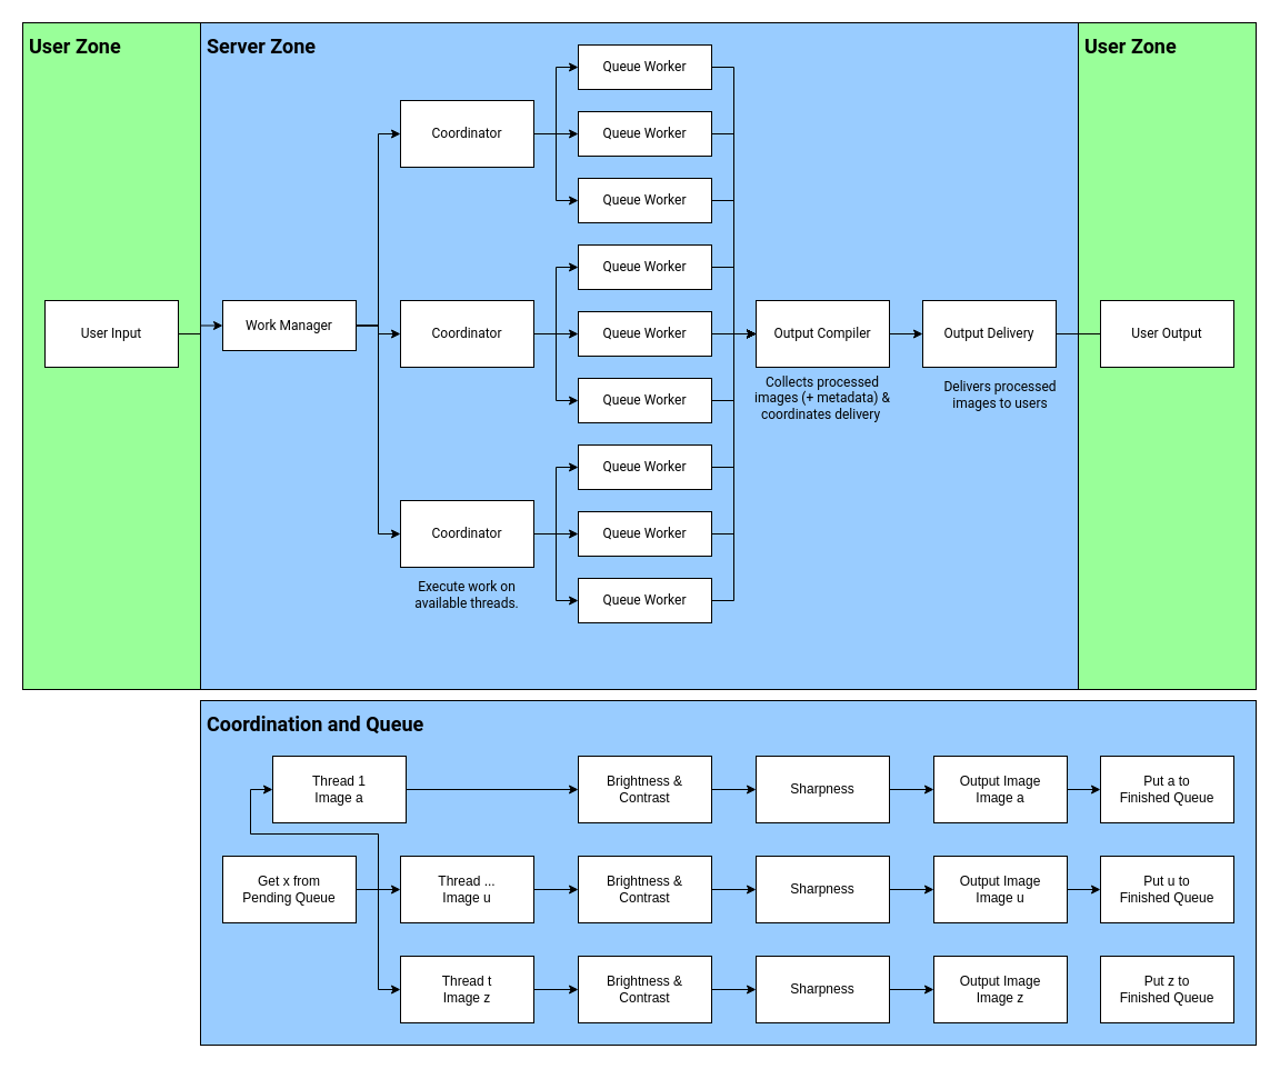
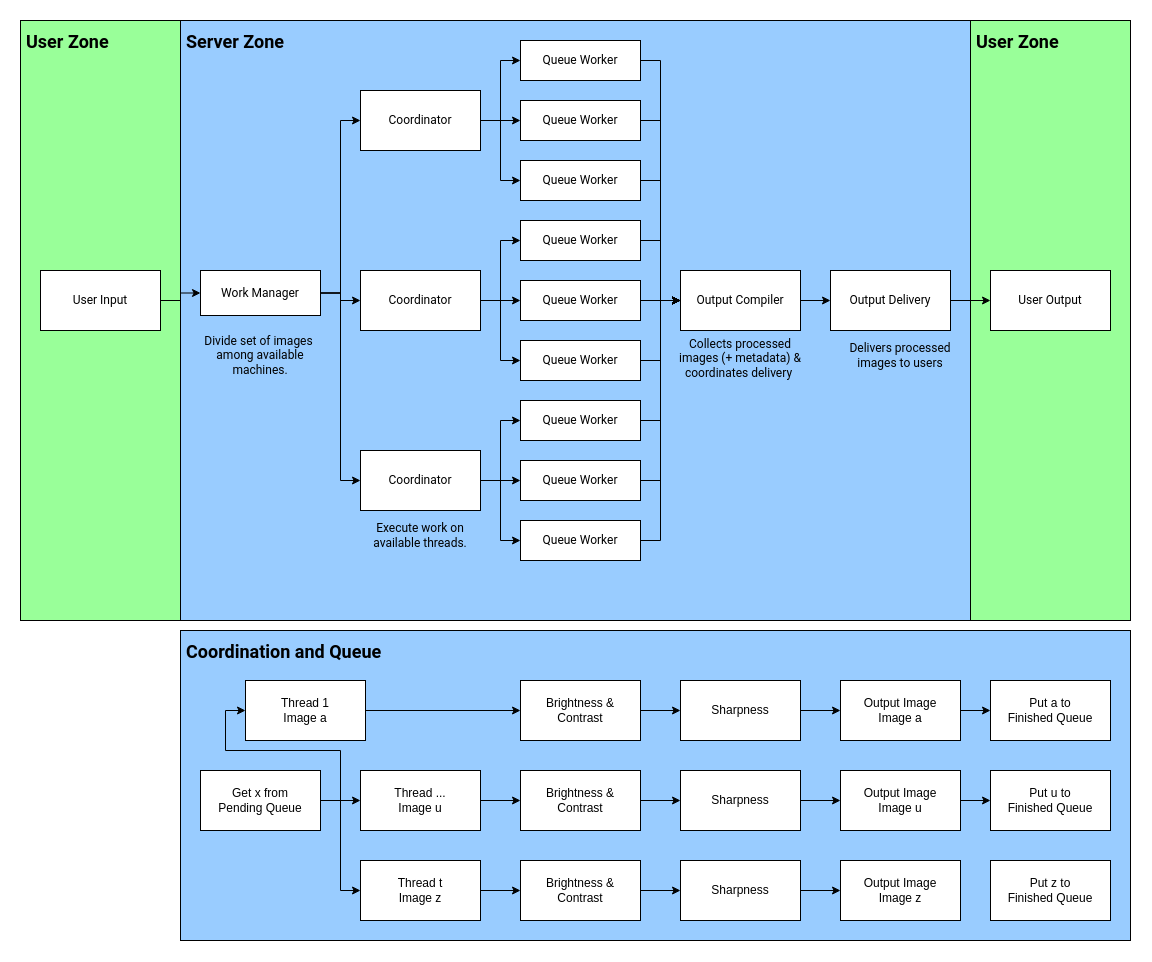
- <mxCell id="41" style="edgeStyle=orthogonalEdgeStyle;rounded=0;orthogonalLoop=1;jettySize=auto;html=1;exitX=1;exitY=0.5;exitDx=0;exitDy=0;fontFamily=Roboto;fontSource=https%3A%2F%2Ffonts.googleapis.com%2Fcss%3Ffamily%3DRoboto;endArrow=none;" edge="1" parent="1" source="42" target="45"><mxGeometry relative="1" as="geometry" /></mxCell>
+ <mxCell id="41" style="edgeStyle=orthogonalEdgeStyle;rounded=0;orthogonalLoop=1;jettySize=auto;html=1;exitX=1;exitY=0.5;exitDx=0;exitDy=0;fontFamily=Roboto;fontSource=https%3A%2F%2Ffonts.googleapis.com%2Fcss%3Ffamily%3DRoboto;" edge="1" parent="1" source="42" target="45"><mxGeometry relative="1" as="geometry" /></mxCell>
+ <mxCell id="46" value="Divide set of images&amp;nbsp; among available machines." style="text;html=1;strokeColor=none;fillColor=none;align=center;verticalAlign=middle;whiteSpace=wrap;rounded=0;fontFamily=Roboto;fontSource=https%3A%2F%2Ffonts.googleapis.com%2Fcss%3Ffamily%3DRoboto;" vertex="1" parent="1"><mxGeometry x="200" y="330" width="120" height="50" as="geometry" /></mxCell>
